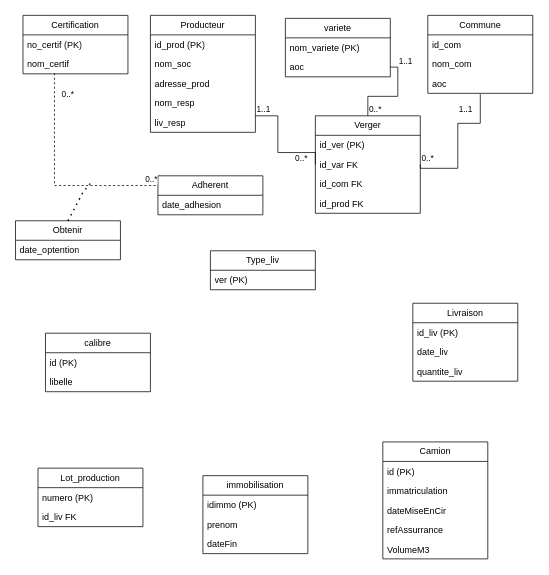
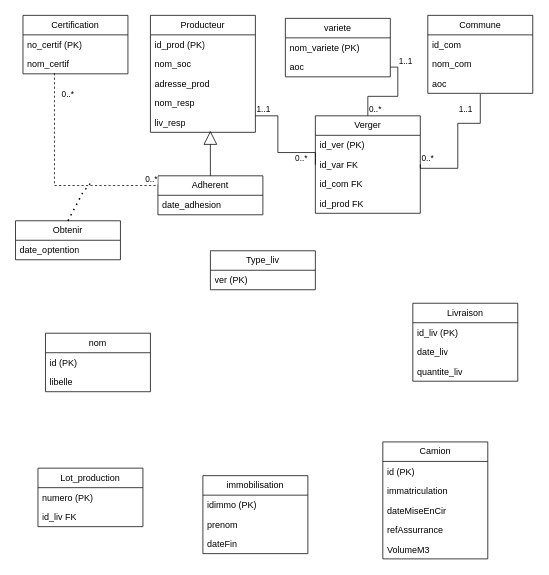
+ <mxCell id="62" value="" style="endArrow=block;endSize=16;endFill=0;html=1;rounded=0;exitX=0.5;exitY=0;exitDx=0;exitDy=0;entryX=0.571;entryY=0.923;entryDx=0;entryDy=0;entryPerimeter=0;" edge="1" parent="1" source="5" target="24"><mxGeometry width="160" relative="1" as="geometry"><mxPoint x="120" y="184" as="sourcePoint" /><mxPoint x="280" y="184" as="targetPoint" /></mxGeometry></mxCell>
- <mxCell id="47" value="calibre" style="swimlane;fontStyle=0;childLayout=stackLayout;horizontal=1;startSize=26;fillColor=none;horizontalStack=0;resizeParent=1;resizeParentMax=0;resizeLast=0;collapsible=1;marginBottom=0;whiteSpace=wrap;html=1;" vertex="1" parent="1"><mxGeometry x="60" y="444" width="140" height="78" as="geometry" /></mxCell>
+ <mxCell id="47" value="nom" style="swimlane;fontStyle=0;childLayout=stackLayout;horizontal=1;startSize=26;fillColor=none;horizontalStack=0;resizeParent=1;resizeParentMax=0;resizeLast=0;collapsible=1;marginBottom=0;whiteSpace=wrap;html=1;" vertex="1" parent="1"><mxGeometry x="60" y="444" width="140" height="78" as="geometry" /></mxCell>
